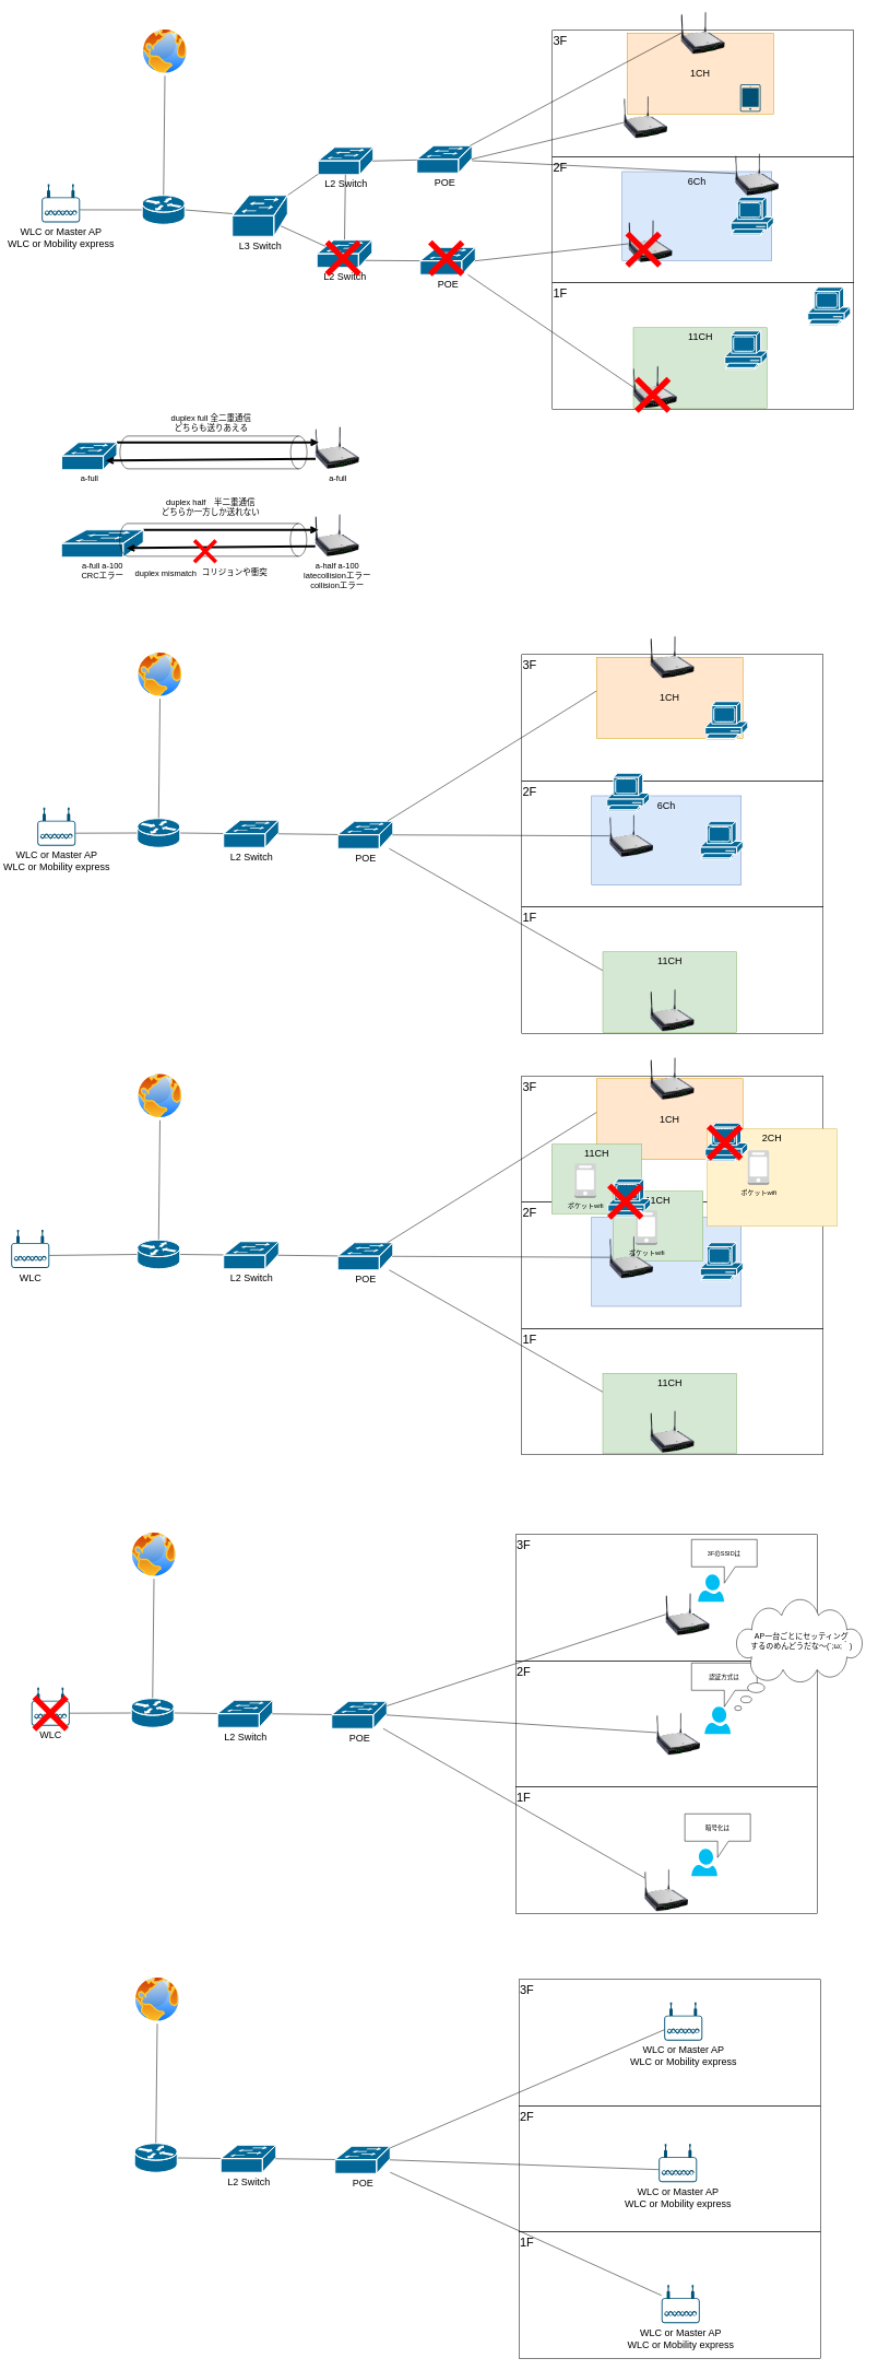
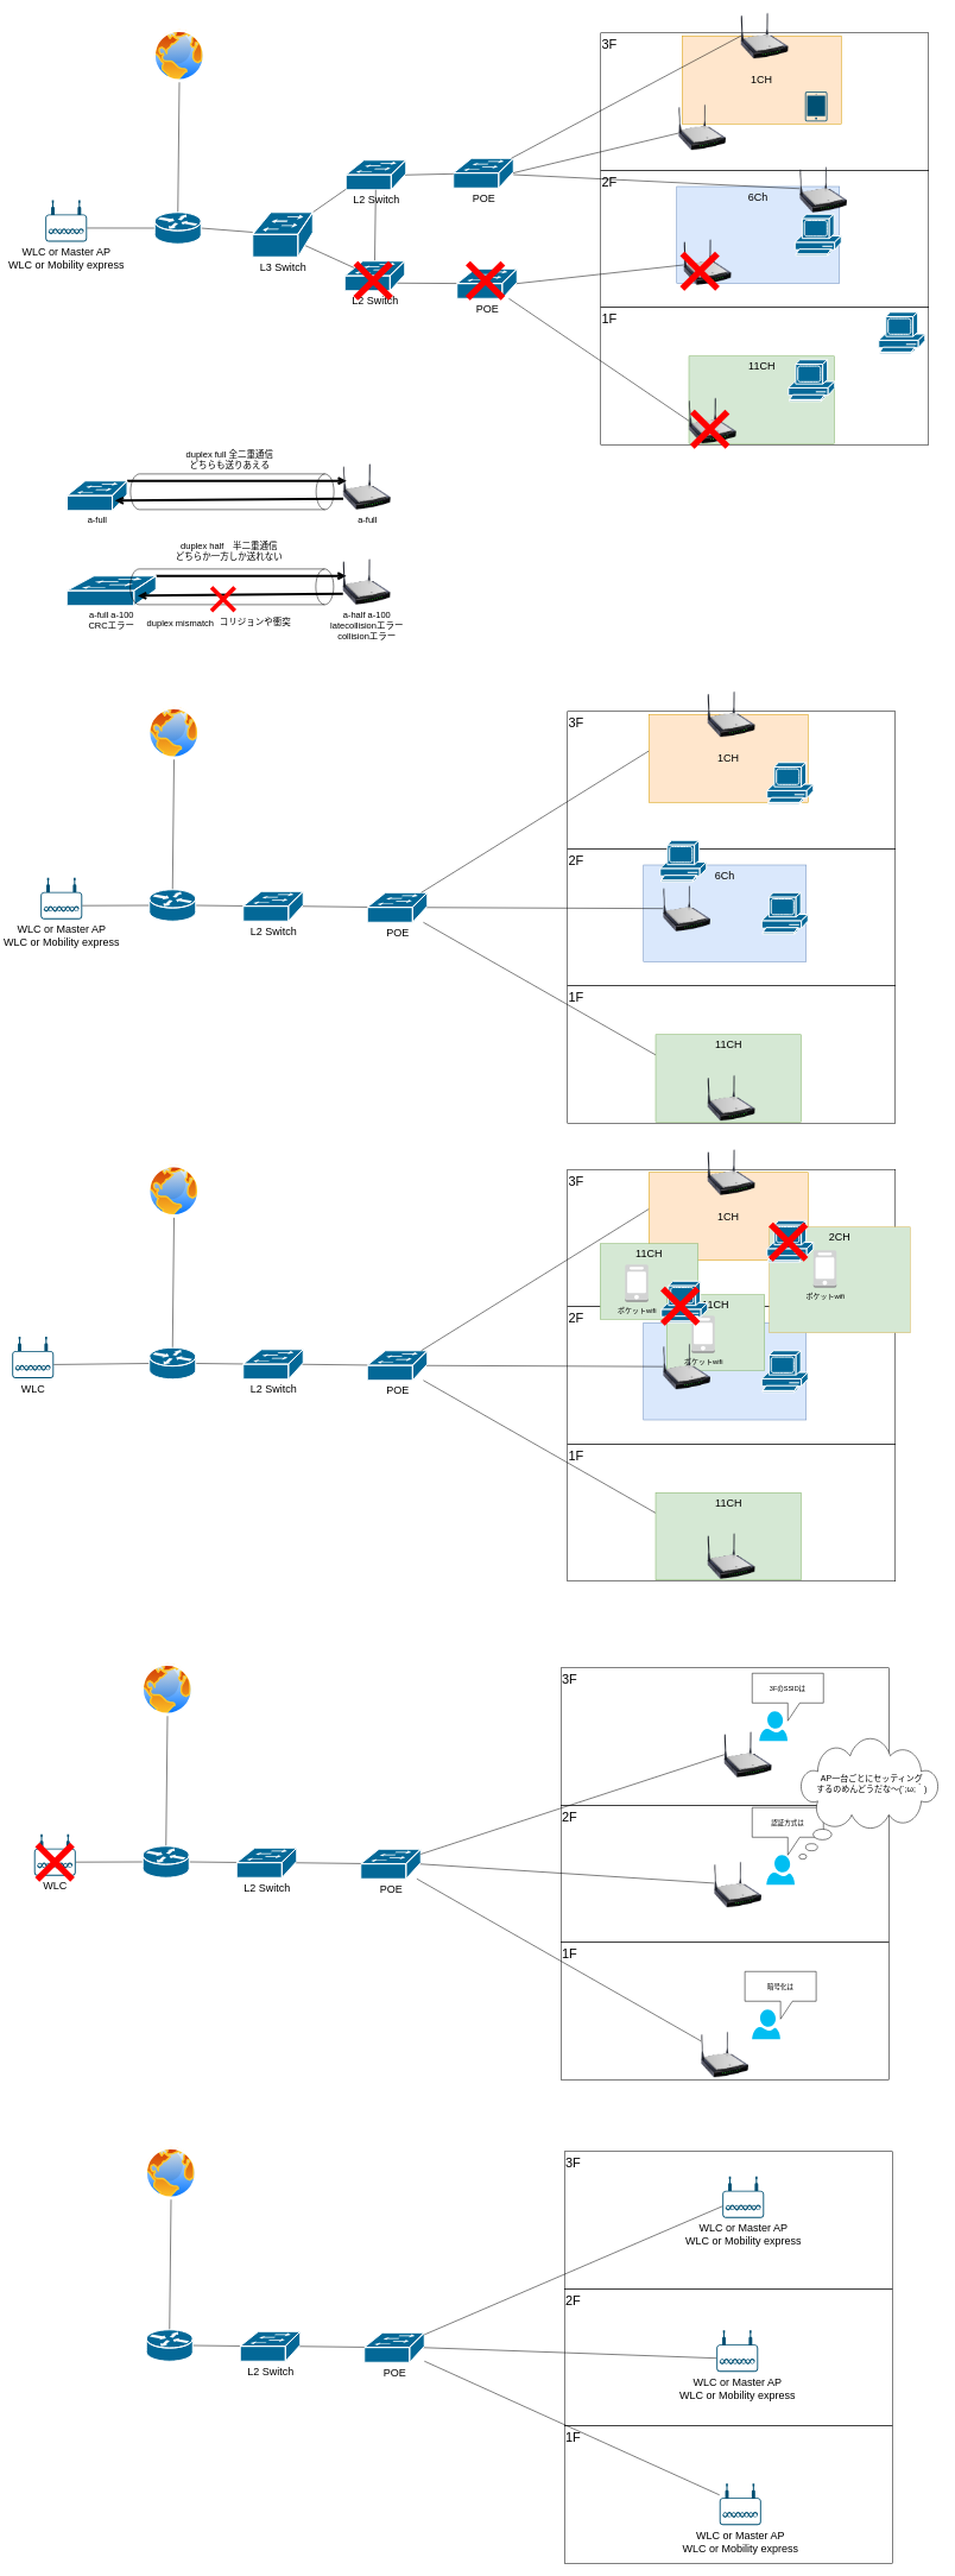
- <mxCell id="81" value="2CH" style="whiteSpace=wrap;html=1;fontFamily=Helvetica;fontSize=18;verticalAlign=top;fillColor=#fff2cc;strokeColor=#d6b656;" parent="71" vertex="1"><mxGeometry x="340" y="97" width="237" height="178" as="geometry" /></mxCell>
+ <mxCell id="81" value="2CH" style="whiteSpace=wrap;html=1;fontFamily=Helvetica;fontSize=18;verticalAlign=top;fillColor=#d5e8d4;strokeColor=#d6b656;" parent="71" vertex="1"><mxGeometry x="340" y="97" width="237" height="178" as="geometry" /></mxCell>
